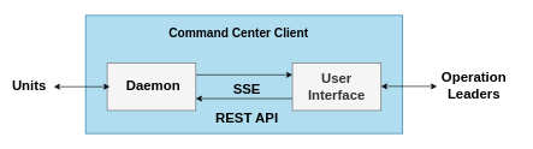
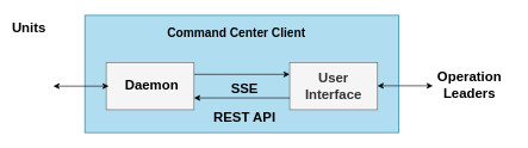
- <mxCell id="12" value="Units" style="text;html=1;strokeColor=none;fillColor=none;align=center;verticalAlign=middle;whiteSpace=wrap;rounded=0;fontSize=19;fontStyle=1" vertex="1" parent="1"><mxGeometry x="20" y="108.63" width="40" height="20" as="geometry" /></mxCell>
+ <mxCell id="12" value="Units" style="text;html=1;strokeColor=none;fillColor=none;align=center;verticalAlign=middle;whiteSpace=wrap;rounded=0;fontSize=19;fontStyle=1" vertex="1" parent="1"><mxGeometry x="20" y="28.63" width="40" height="20" as="geometry" /></mxCell>
